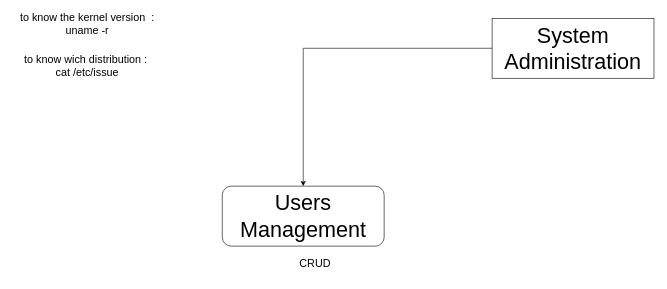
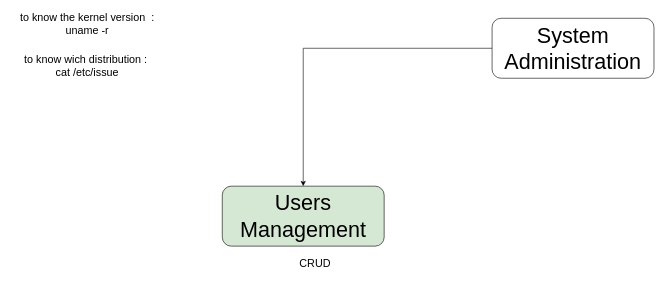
- <mxCell id="3" value="&lt;font style=&quot;font-size: 36px;&quot;&gt;System Administration&lt;/font&gt;" style="whiteSpace=wrap;html=1;rounded=0;" parent="1" vertex="1"><mxGeometry x="820" width="270" height="100" as="geometry" y="30" /></mxCell>
+ <mxCell id="3" value="&lt;font style=&quot;font-size: 36px;&quot;&gt;System Administration&lt;/font&gt;" style="rounded=1;whiteSpace=wrap;html=1;" parent="1" vertex="1"><mxGeometry x="820" width="270" height="100" as="geometry" y="30" /></mxCell>
- <mxCell id="4" value="&lt;font style=&quot;font-size: 36px;&quot;&gt;Users Management&lt;/font&gt;" style="rounded=1;whiteSpace=wrap;html=1;" parent="1" vertex="1"><mxGeometry x="370" y="310" width="270" height="100" as="geometry" /></mxCell>
+ <mxCell id="4" value="&lt;font style=&quot;font-size: 36px;&quot;&gt;Users Management&lt;/font&gt;" style="rounded=1;whiteSpace=wrap;html=1;fillColor=#d5e8d4;" parent="1" vertex="1"><mxGeometry x="370" y="310" width="270" height="100" as="geometry" /></mxCell>
